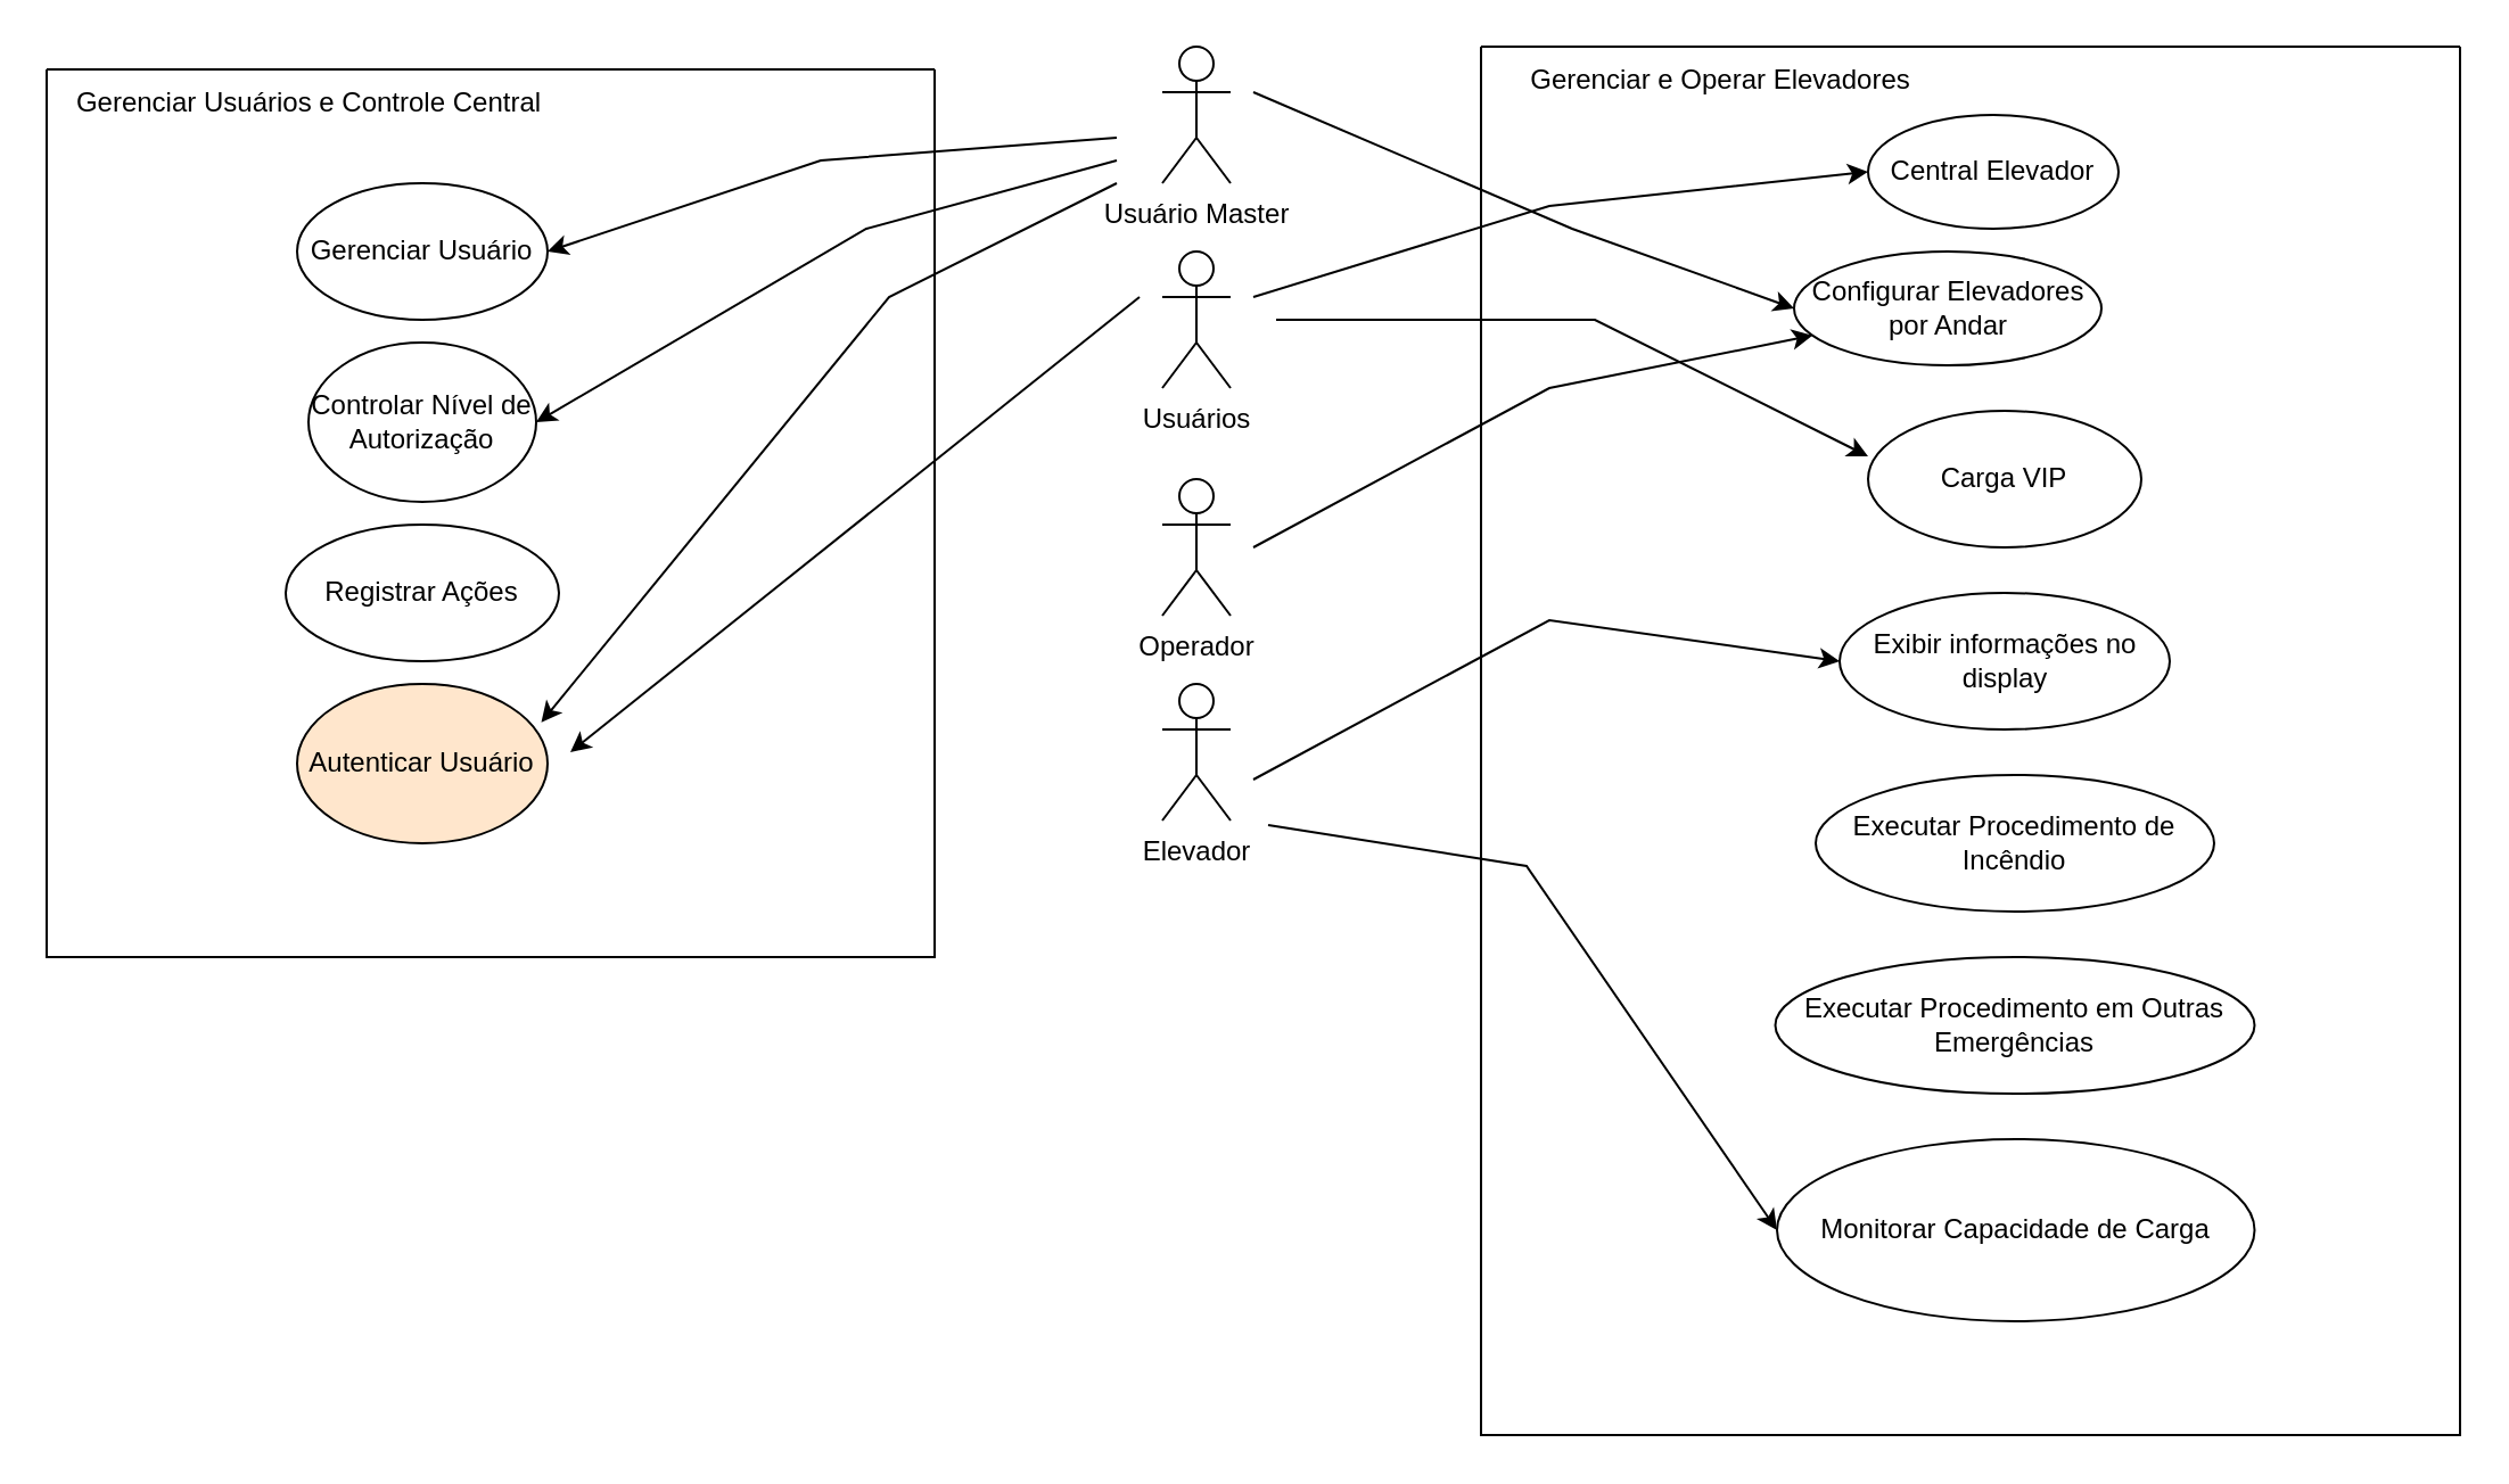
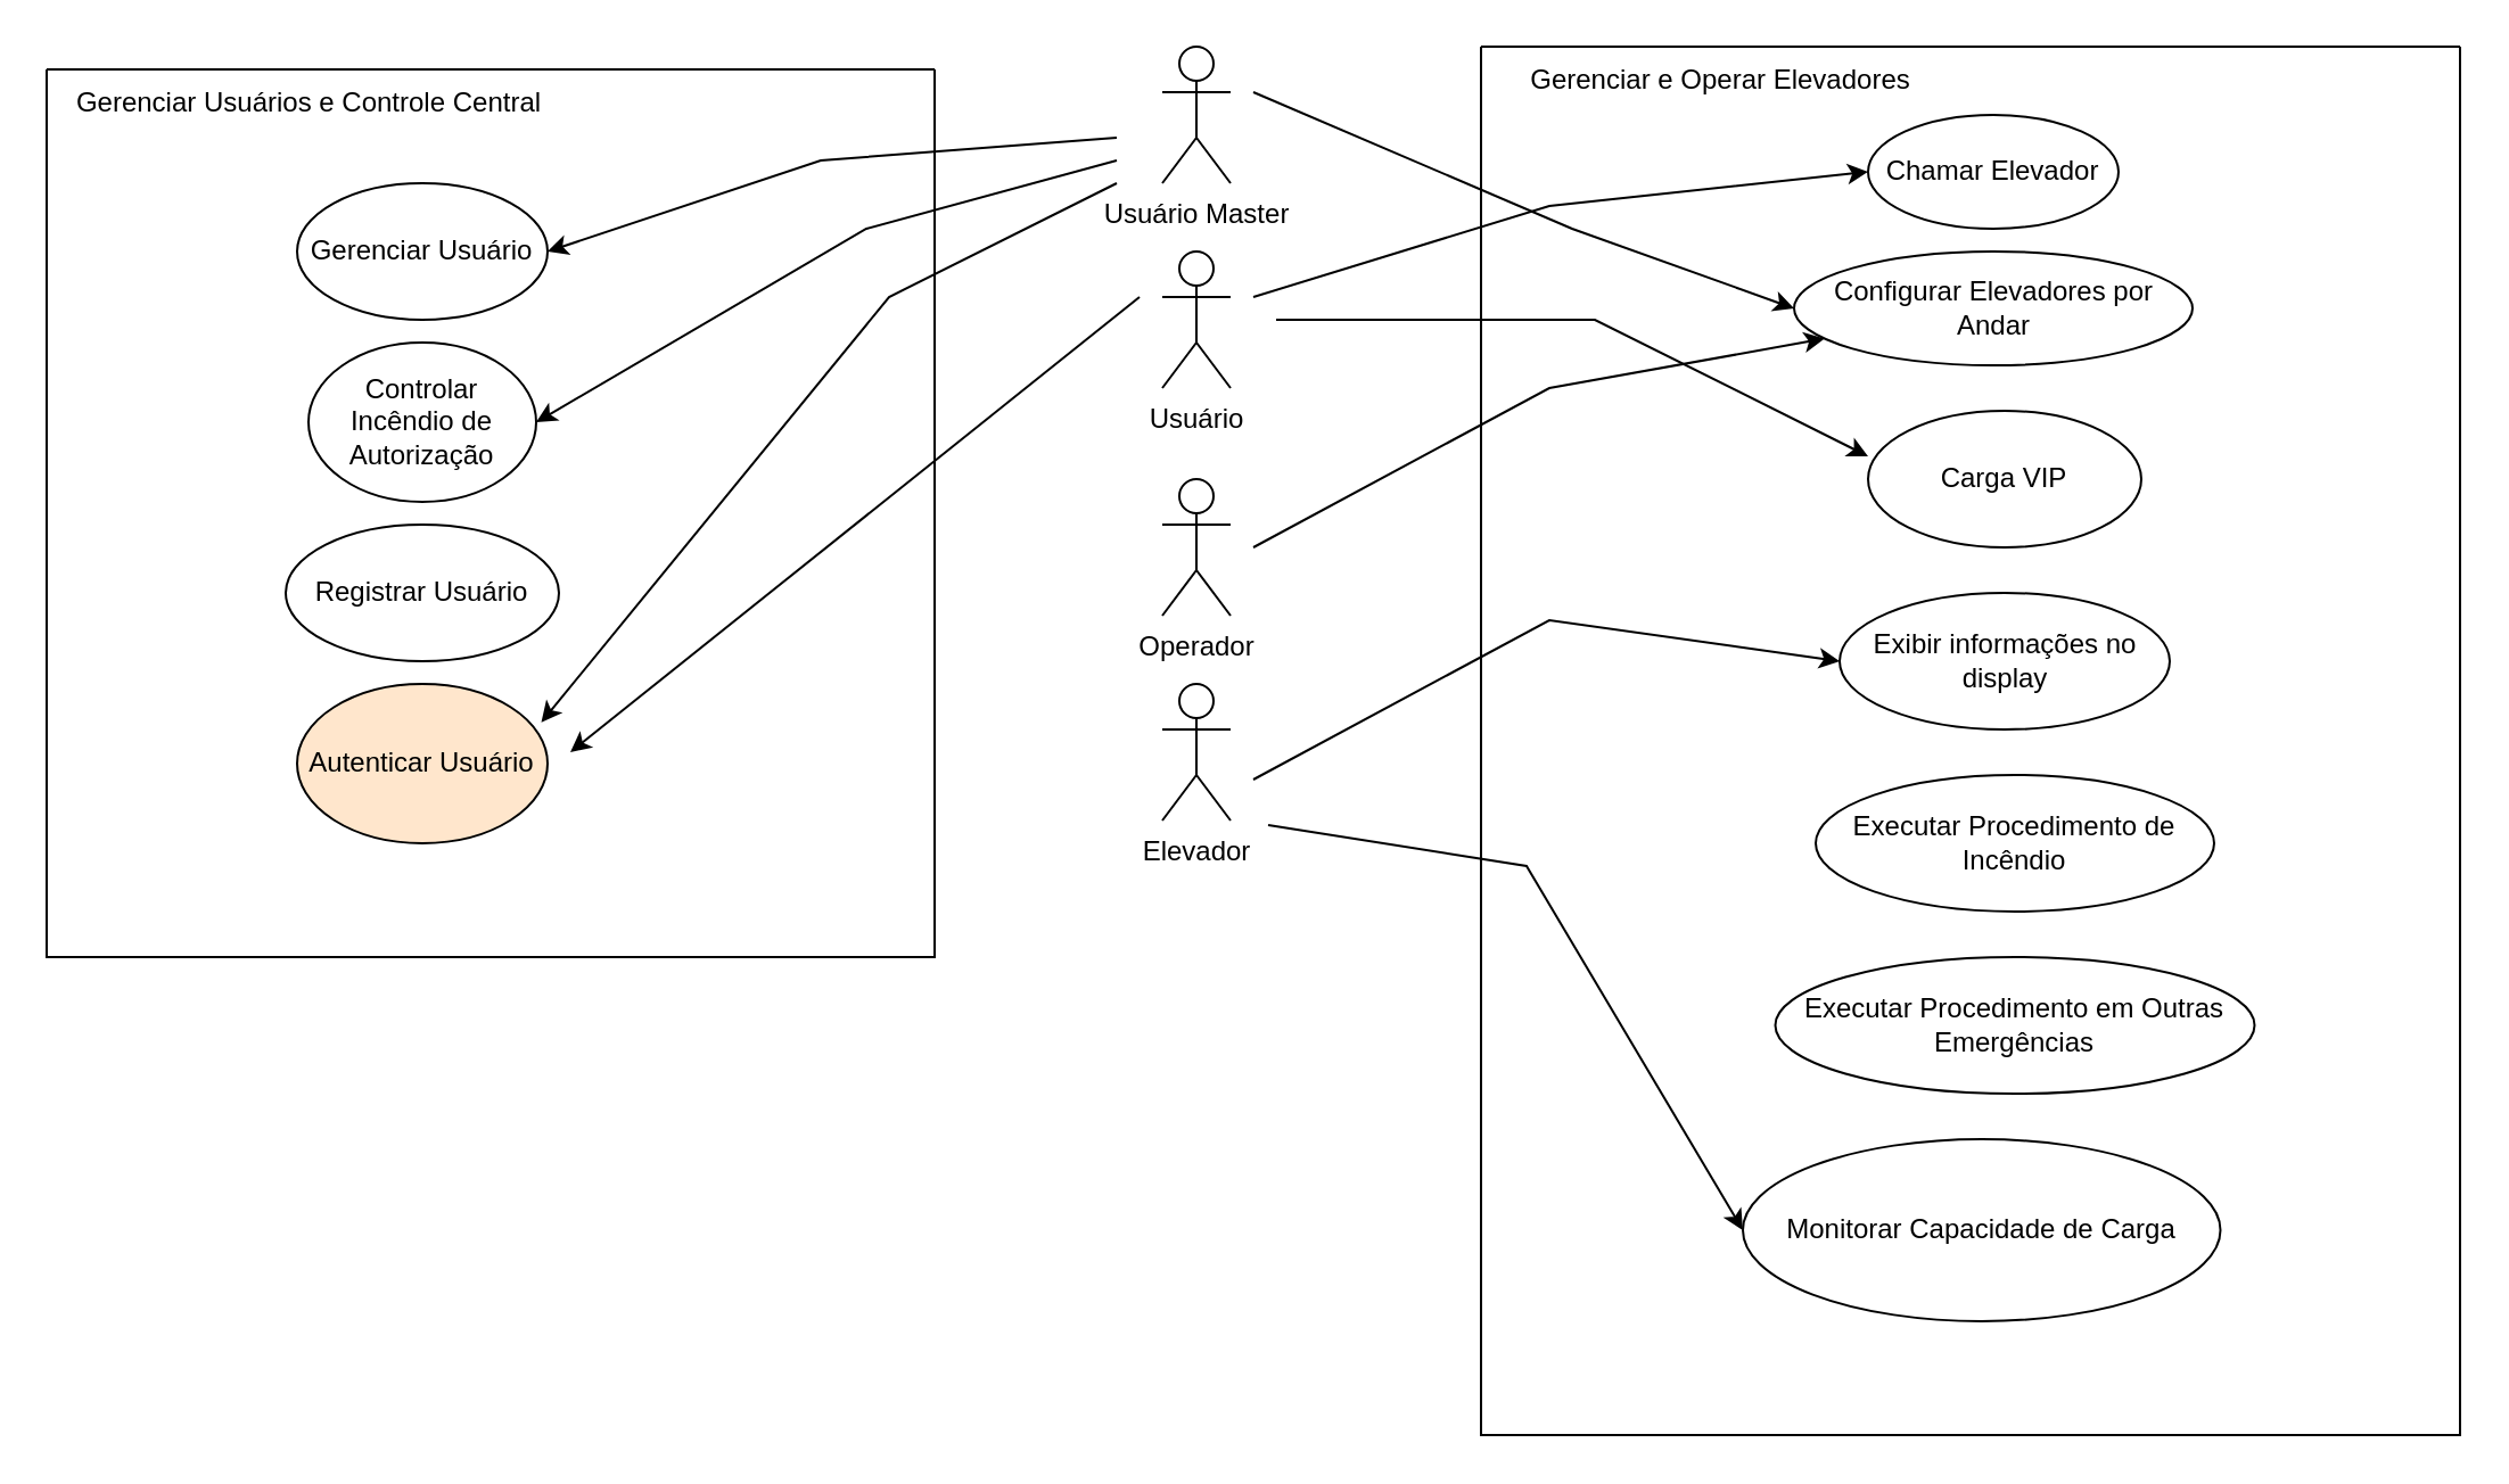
- <mxCell id="13" value="Central Elevador" style="ellipse;whiteSpace=wrap;html=1;" vertex="1" parent="11"><mxGeometry x="170" y="30" width="110" height="50" as="geometry" /></mxCell>
+ <mxCell id="13" value="Chamar Elevador" style="ellipse;whiteSpace=wrap;html=1;" vertex="1" parent="11"><mxGeometry x="170" y="30" width="110" height="50" as="geometry" /></mxCell>
- <mxCell id="14" value="Configurar Elevadores por Andar" style="ellipse;whiteSpace=wrap;html=1;" vertex="1" parent="11"><mxGeometry x="137.5" y="90" width="135" height="50" as="geometry" /></mxCell>
+ <mxCell id="14" value="Configurar Elevadores por Andar" style="ellipse;whiteSpace=wrap;html=1;" vertex="1" parent="11"><mxGeometry x="137.5" y="90" width="175" height="50" as="geometry" /></mxCell>
- <mxCell id="2" value="Usuários" style="shape=umlActor;verticalLabelPosition=bottom;verticalAlign=top;html=1;outlineConnect=0;" vertex="1" parent="1"><mxGeometry x="510" y="110" width="30" height="60" as="geometry" /></mxCell>
+ <mxCell id="2" value="Usuário" style="shape=umlActor;verticalLabelPosition=bottom;verticalAlign=top;html=1;outlineConnect=0;" vertex="1" parent="1"><mxGeometry x="510" y="110" width="30" height="60" as="geometry" /></mxCell>
- <mxCell id="6" value="Controlar Nível de Autorização" style="ellipse;whiteSpace=wrap;html=1;" vertex="1" parent="3"><mxGeometry x="115" y="120" width="100" height="70" as="geometry" /></mxCell>
+ <mxCell id="6" value="Controlar Incêndio de Autorização" style="ellipse;whiteSpace=wrap;html=1;" vertex="1" parent="3"><mxGeometry x="115" y="120" width="100" height="70" as="geometry" /></mxCell>
- <mxCell id="8" value="Registrar Ações" style="ellipse;whiteSpace=wrap;html=1;" vertex="1" parent="3"><mxGeometry x="105" y="200" width="120" height="60" as="geometry" /></mxCell>
+ <mxCell id="8" value="Registrar Usuário" style="ellipse;whiteSpace=wrap;html=1;" vertex="1" parent="3"><mxGeometry x="105" y="200" width="120" height="60" as="geometry" /></mxCell>
- <mxCell id="19" value="Monitorar Capacidade de Carga" style="ellipse;whiteSpace=wrap;html=1;" vertex="1" parent="11"><mxGeometry x="130" y="480" width="209.75" height="80" as="geometry" /></mxCell>
+ <mxCell id="19" value="Monitorar Capacidade de Carga" style="ellipse;whiteSpace=wrap;html=1;" vertex="1" parent="11"><mxGeometry x="115" y="480" width="209.75" height="80" as="geometry" /></mxCell>
